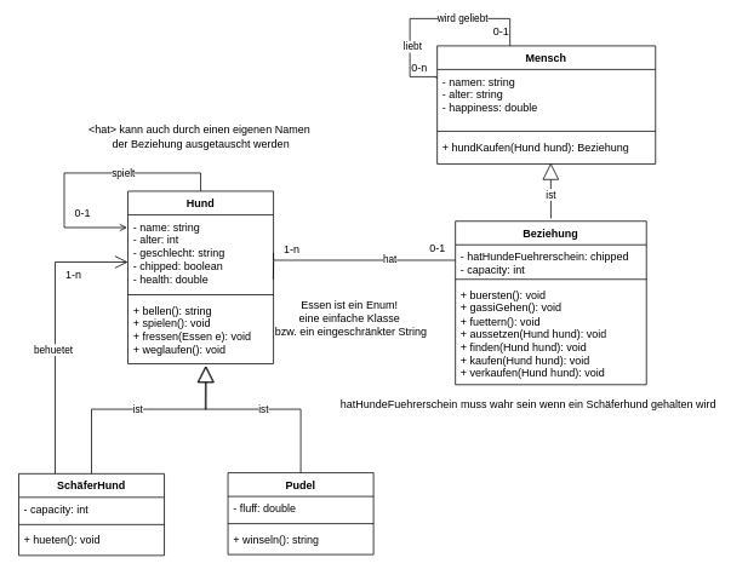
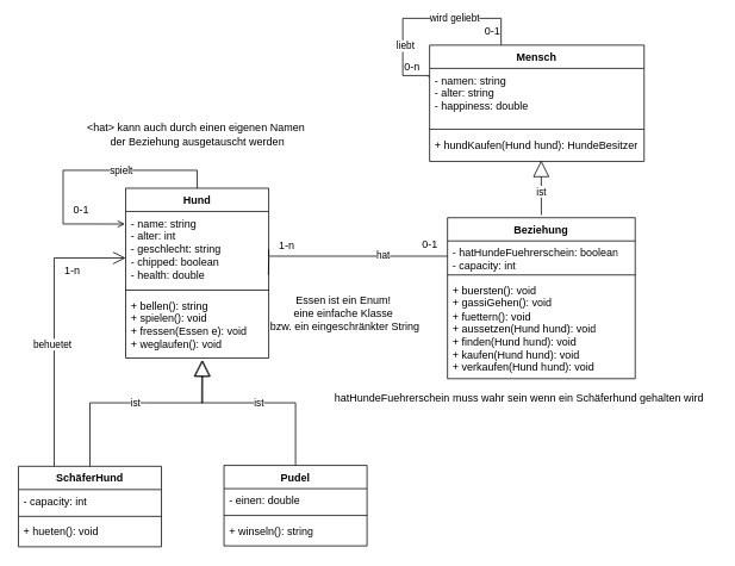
- <mxCell id="9" value="+ hundKaufen(Hund hund): Beziehung" style="text;strokeColor=none;fillColor=none;align=left;verticalAlign=top;spacingLeft=4;spacingRight=4;overflow=hidden;rotatable=0;points=[[0,0.5],[1,0.5]];portConstraint=eastwest;whiteSpace=wrap;html=1;" parent="6" vertex="1"><mxGeometry y="98" width="240" height="32" as="geometry" /></mxCell>
+ <mxCell id="9" value="+ hundKaufen(Hund hund): HundeBesitzer" style="text;strokeColor=none;fillColor=none;align=left;verticalAlign=top;spacingLeft=4;spacingRight=4;overflow=hidden;rotatable=0;points=[[0,0.5],[1,0.5]];portConstraint=eastwest;whiteSpace=wrap;html=1;" parent="6" vertex="1"><mxGeometry y="98" width="240" height="32" as="geometry" /></mxCell>
- <mxCell id="17" value="- hatHundeFuehrerschein: chipped&lt;div&gt;- capacity: int&lt;/div&gt;" style="text;strokeColor=none;fillColor=none;align=left;verticalAlign=top;spacingLeft=4;spacingRight=4;overflow=hidden;rotatable=0;points=[[0,0.5],[1,0.5]];portConstraint=eastwest;whiteSpace=wrap;html=1;" parent="16" vertex="1"><mxGeometry y="26" width="210" height="34" as="geometry" /></mxCell>
+ <mxCell id="17" value="- hatHundeFuehrerschein: boolean&lt;div&gt;- capacity: int&lt;/div&gt;" style="text;strokeColor=none;fillColor=none;align=left;verticalAlign=top;spacingLeft=4;spacingRight=4;overflow=hidden;rotatable=0;points=[[0,0.5],[1,0.5]];portConstraint=eastwest;whiteSpace=wrap;html=1;" parent="16" vertex="1"><mxGeometry y="26" width="210" height="34" as="geometry" /></mxCell>
- <mxCell id="22" value="- fluff: double" style="text;strokeColor=none;fillColor=none;align=left;verticalAlign=top;spacingLeft=4;spacingRight=4;overflow=hidden;rotatable=0;points=[[0,0.5],[1,0.5]];portConstraint=eastwest;whiteSpace=wrap;html=1;" parent="21" vertex="1"><mxGeometry y="26" width="160" height="26" as="geometry" /></mxCell>
+ <mxCell id="22" value="- einen: double" style="text;strokeColor=none;fillColor=none;align=left;verticalAlign=top;spacingLeft=4;spacingRight=4;overflow=hidden;rotatable=0;points=[[0,0.5],[1,0.5]];portConstraint=eastwest;whiteSpace=wrap;html=1;" parent="21" vertex="1"><mxGeometry y="26" width="160" height="26" as="geometry" /></mxCell>
